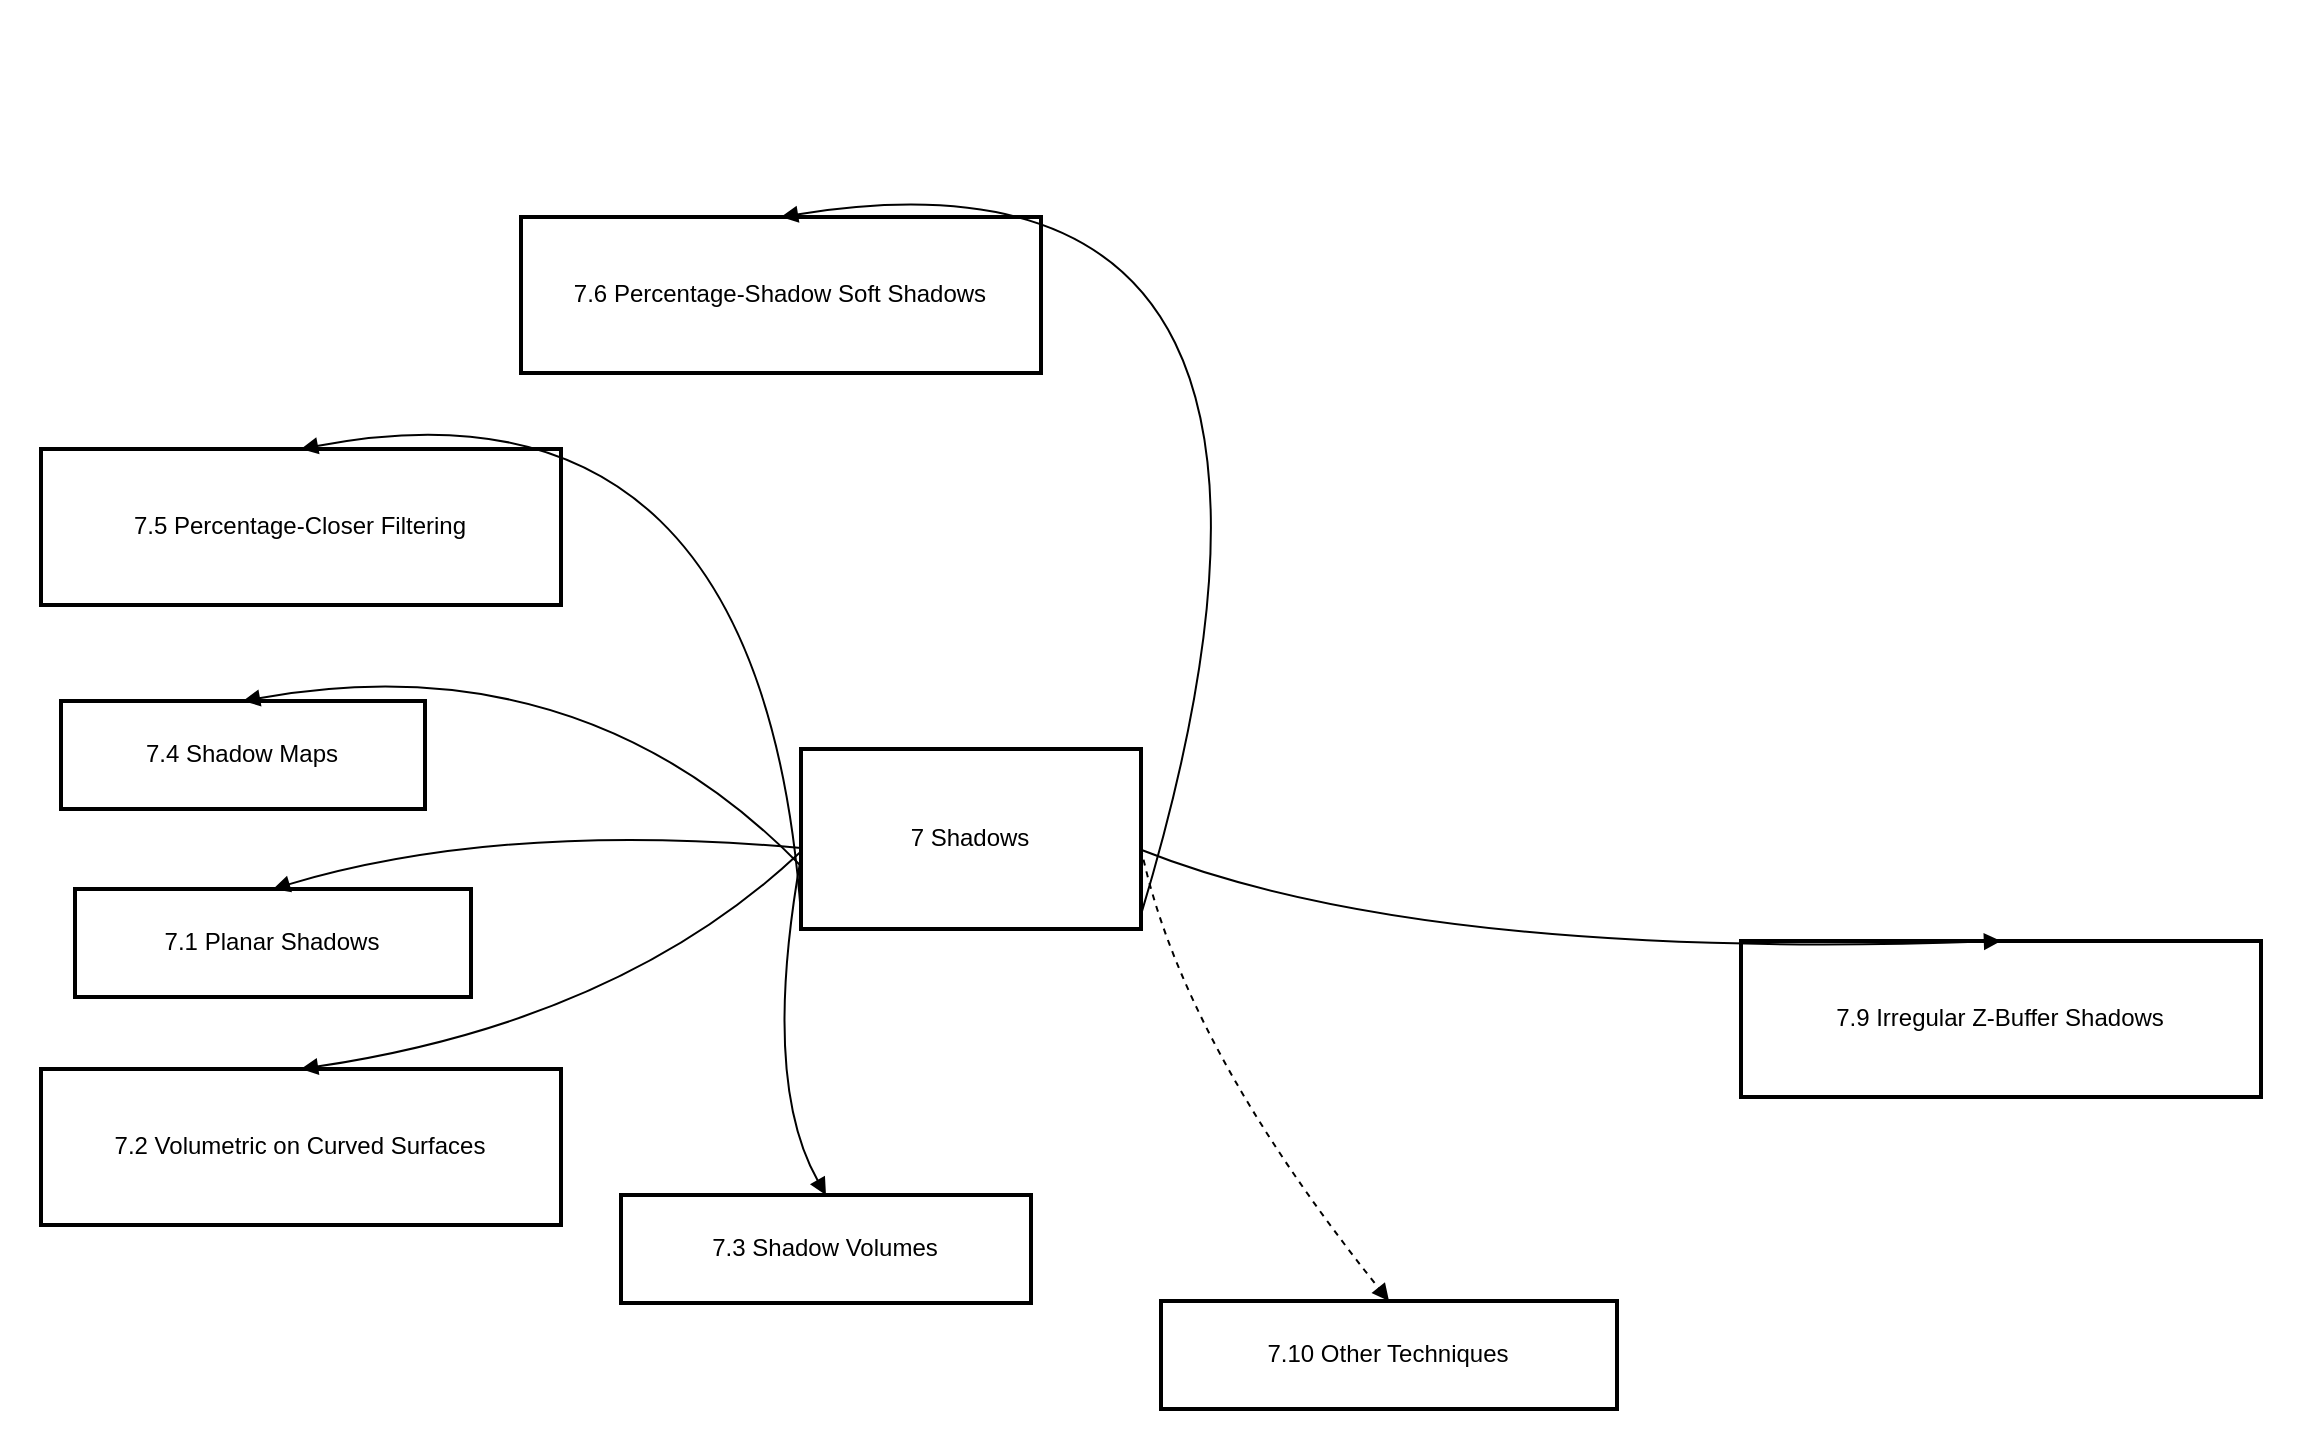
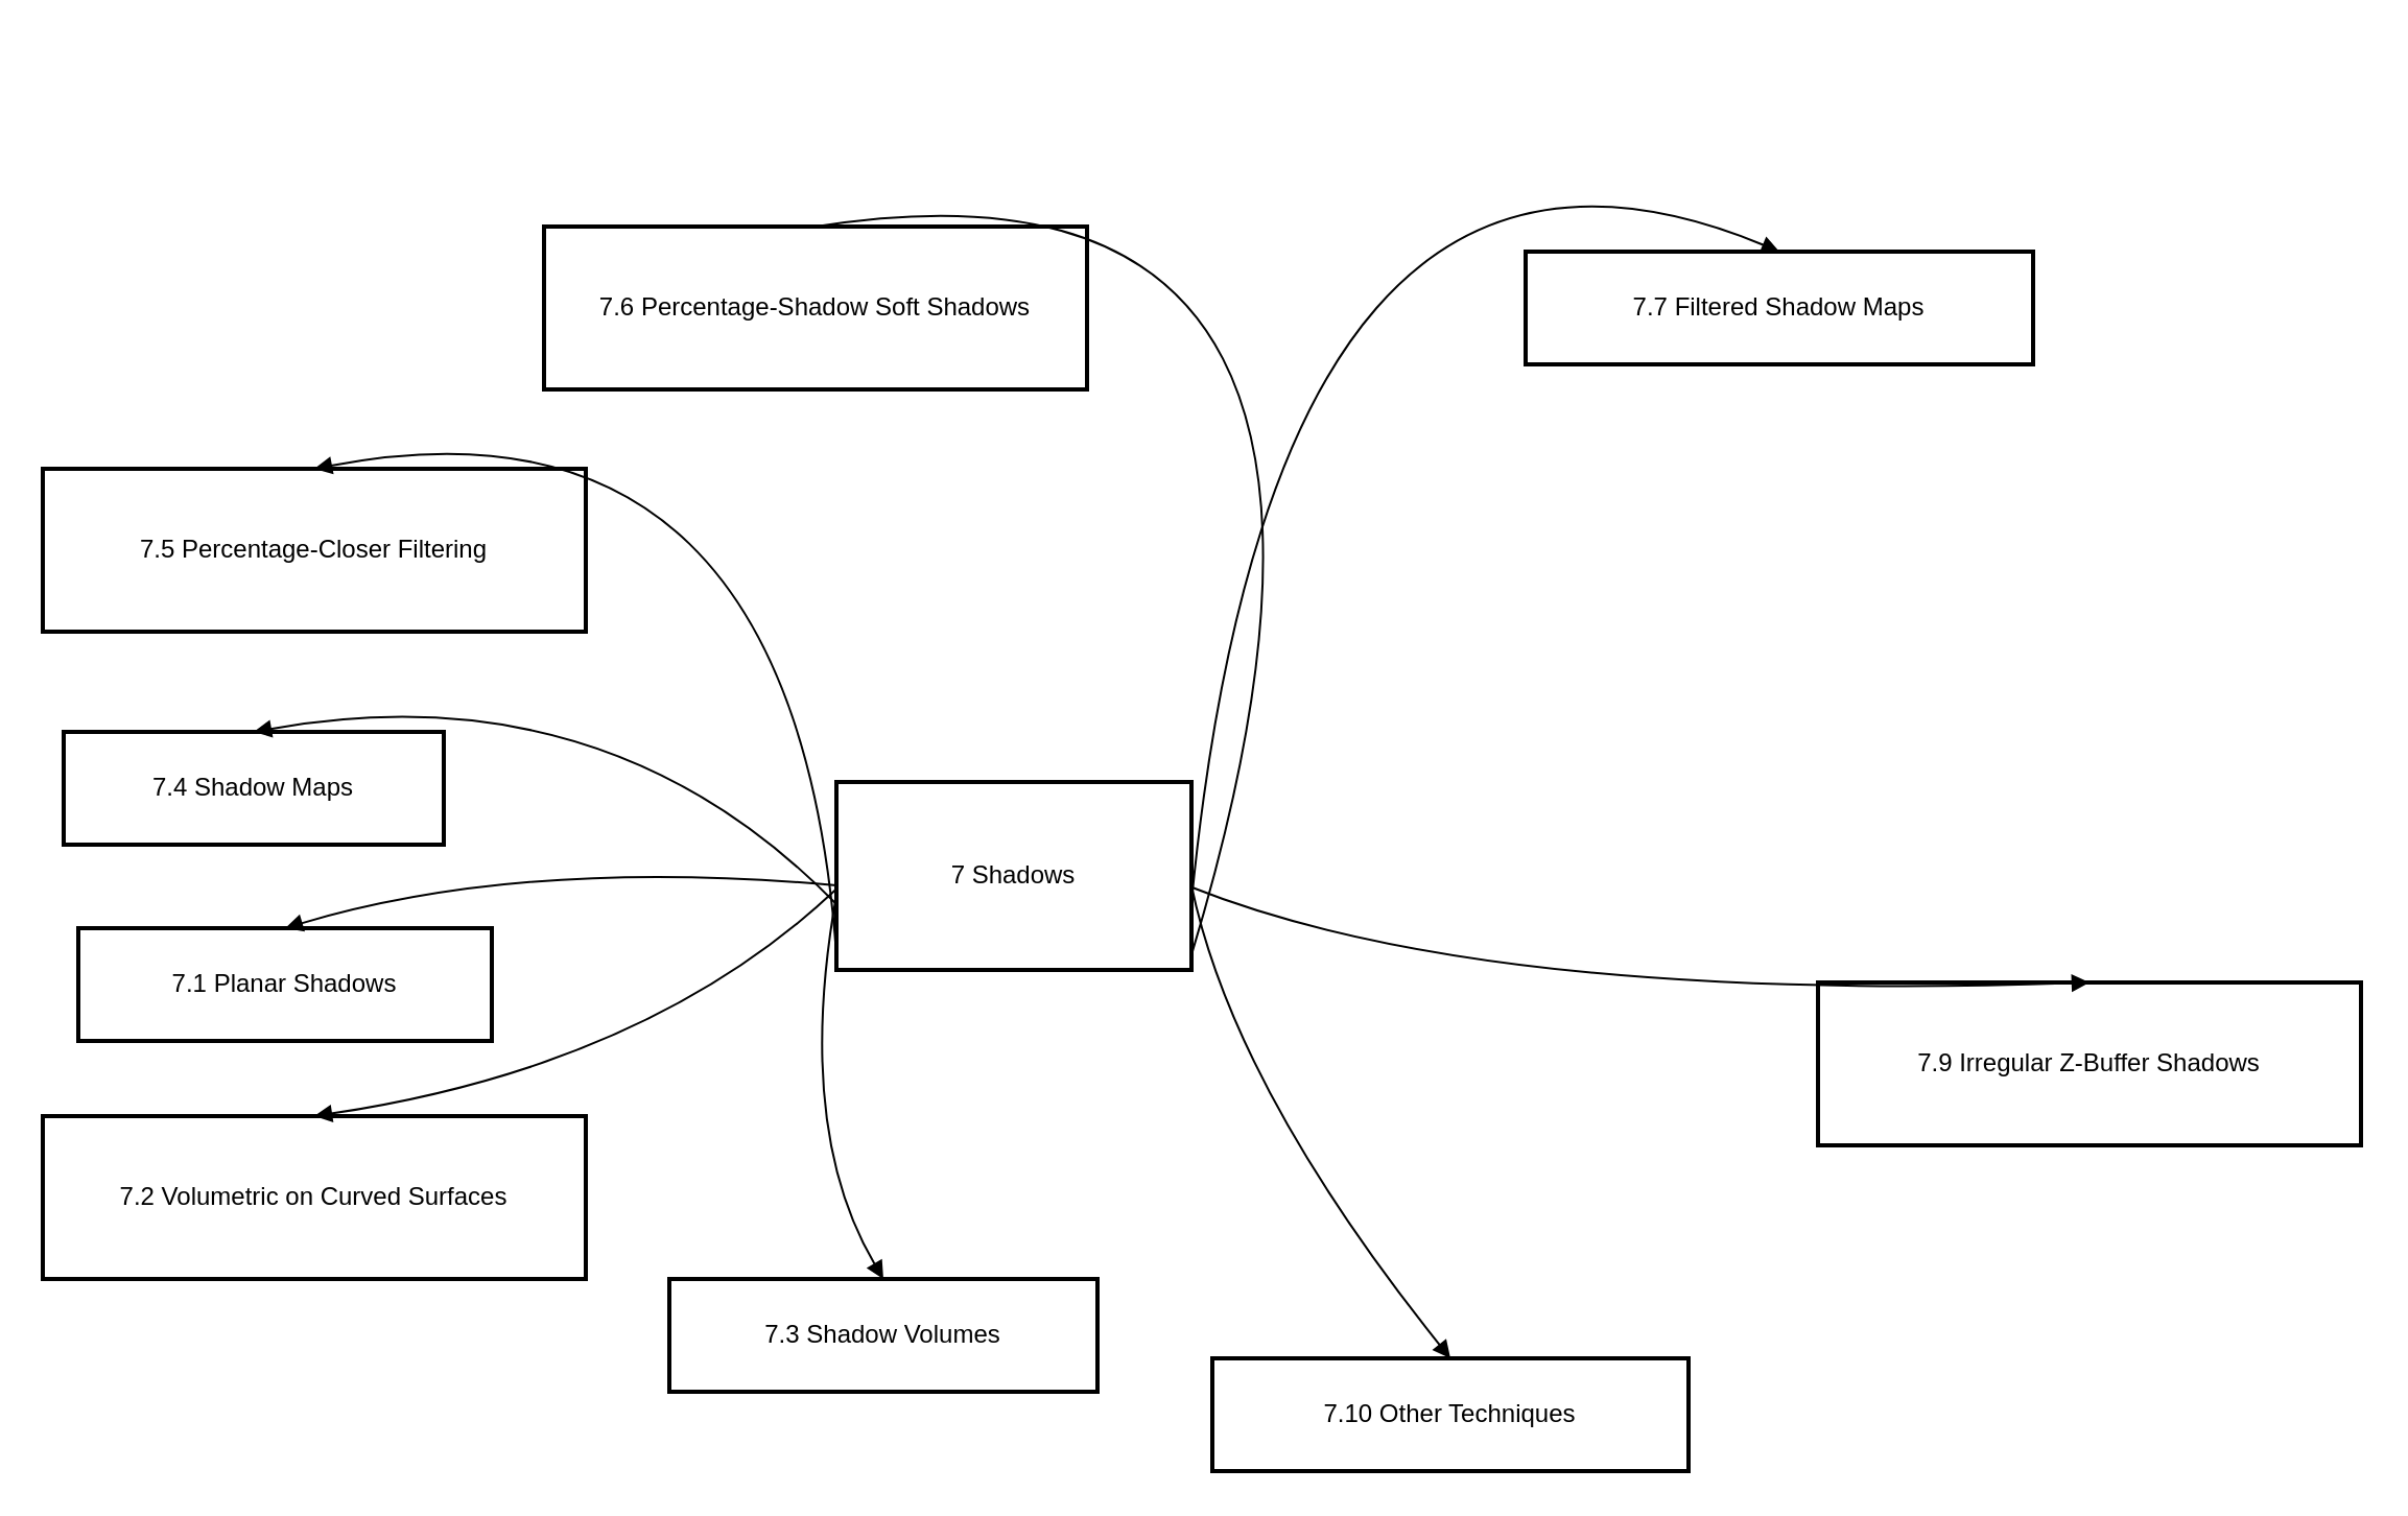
- <mxCell id="17" value="" style="curved=1;startArrow=none;endArrow=block;exitX=1;exitY=0.92;entryX=0.5;entryY=0;rounded=0;noEdgeStyle=1;" edge="1" parent="1" source="2" target="8"><mxGeometry relative="1" as="geometry"><Array as="points"><mxPoint x="690" y="60" /></Array></mxGeometry></mxCell>
+ <mxCell id="17" value="" style="curved=1;startArrow=none;endArrow=none;exitX=1;exitY=0.92;entryX=0.5;entryY=0;rounded=0;noEdgeStyle=1;" edge="1" parent="1" source="2" target="8"><mxGeometry relative="1" as="geometry"><Array as="points"><mxPoint x="690" y="60" /></Array></mxGeometry></mxCell>
+ <mxCell id="18" value="" style="curved=1;startArrow=none;endArrow=block;exitX=1;exitY=0.64;entryX=0.5;entryY=0;rounded=0;noEdgeStyle=1;" edge="1" parent="1" source="2" target="9"><mxGeometry relative="1" as="geometry"><Array as="points"><mxPoint x="610" y="20" /></Array></mxGeometry></mxCell>
+ <mxCell id="9" value="7.7 Filtered Shadow Maps" style="whiteSpace=wrap;strokeWidth=2;" vertex="1" parent="1"><mxGeometry x="730.002" y="120" width="243" height="54" as="geometry" /></mxCell>
- <mxCell id="20" value="" style="curved=1;startArrow=none;endArrow=block;exitX=1;exitY=0.55;entryX=0.5;entryY=0;rounded=0;noEdgeStyle=1;dashed=1;" edge="1" parent="1" source="2" target="11"><mxGeometry relative="1" as="geometry"><Array as="points"><mxPoint x="590" y="520" /></Array></mxGeometry></mxCell>
+ <mxCell id="20" value="" style="curved=1;startArrow=none;endArrow=block;exitX=1;exitY=0.55;entryX=0.5;entryY=0;rounded=0;noEdgeStyle=1;" edge="1" parent="1" source="2" target="11"><mxGeometry relative="1" as="geometry"><Array as="points"><mxPoint x="590" y="520" /></Array></mxGeometry></mxCell>
- <mxCell id="5" value="7.3 Shadow Volumes" style="whiteSpace=wrap;strokeWidth=2;" vertex="1" parent="1"><mxGeometry x="309.998" y="597.004" width="205" height="54" as="geometry" /></mxCell>
+ <mxCell id="5" value="7.3 Shadow Volumes" style="whiteSpace=wrap;strokeWidth=2;" vertex="1" parent="1"><mxGeometry x="319.998" y="612.004" width="205" height="54" as="geometry" /></mxCell>
